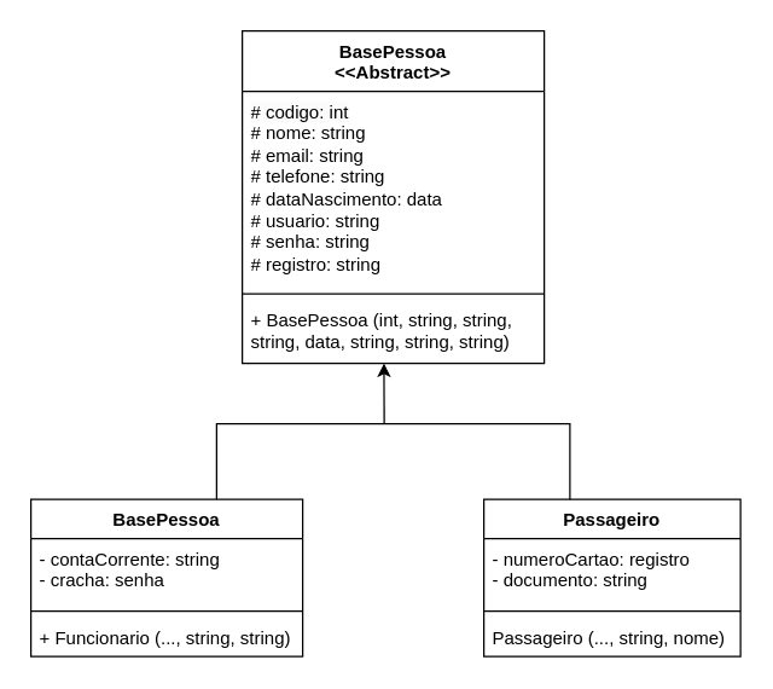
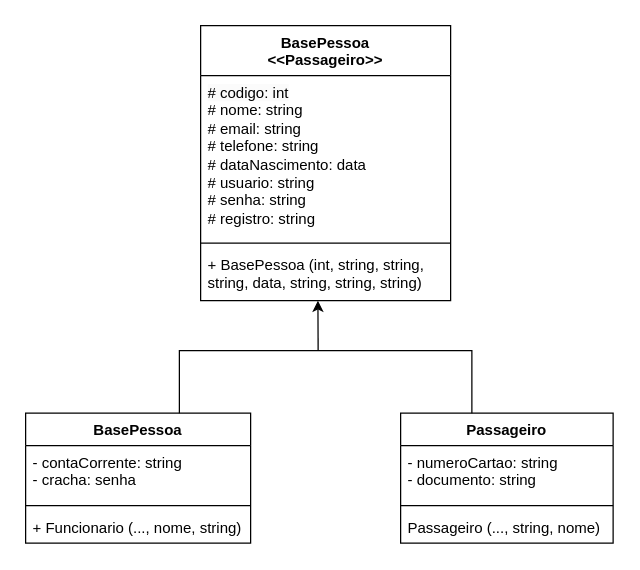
- <mxCell id="2" value="BasePessoa&lt;br&gt;&amp;lt;&amp;lt;Abstract&amp;gt;&amp;gt;" style="swimlane;fontStyle=1;align=center;verticalAlign=top;childLayout=stackLayout;horizontal=1;startSize=40;horizontalStack=0;resizeParent=1;resizeParentMax=0;resizeLast=0;collapsible=1;marginBottom=0;whiteSpace=wrap;html=1;" vertex="1" parent="1"><mxGeometry x="160" y="20" width="200" height="220" as="geometry" /></mxCell>
+ <mxCell id="2" value="BasePessoa&lt;br&gt;&amp;lt;&amp;lt;Passageiro&amp;gt;&amp;gt;" style="swimlane;fontStyle=1;align=center;verticalAlign=top;childLayout=stackLayout;horizontal=1;startSize=40;horizontalStack=0;resizeParent=1;resizeParentMax=0;resizeLast=0;collapsible=1;marginBottom=0;whiteSpace=wrap;html=1;" vertex="1" parent="1"><mxGeometry x="160" y="20" width="200" height="220" as="geometry" /></mxCell>
- <mxCell id="11" value="- numeroCartao: registro&lt;br&gt;- documento: string" style="text;strokeColor=none;fillColor=none;align=left;verticalAlign=top;spacingLeft=4;spacingRight=4;overflow=hidden;rotatable=0;points=[[0,0.5],[1,0.5]];portConstraint=eastwest;whiteSpace=wrap;html=1;" vertex="1" parent="10"><mxGeometry y="26" width="170" height="44" as="geometry" /></mxCell>
+ <mxCell id="11" value="- numeroCartao: string&lt;br&gt;- documento: string" style="text;strokeColor=none;fillColor=none;align=left;verticalAlign=top;spacingLeft=4;spacingRight=4;overflow=hidden;rotatable=0;points=[[0,0.5],[1,0.5]];portConstraint=eastwest;whiteSpace=wrap;html=1;" vertex="1" parent="10"><mxGeometry y="26" width="170" height="44" as="geometry" /></mxCell>
- <mxCell id="9" value="+ Funcionario (..., string, string)" style="text;strokeColor=none;fillColor=none;align=left;verticalAlign=top;spacingLeft=4;spacingRight=4;overflow=hidden;rotatable=0;points=[[0,0.5],[1,0.5]];portConstraint=eastwest;whiteSpace=wrap;html=1;" vertex="1" parent="6"><mxGeometry y="78" width="180" height="26" as="geometry" /></mxCell>
+ <mxCell id="9" value="+ Funcionario (..., nome, string)" style="text;strokeColor=none;fillColor=none;align=left;verticalAlign=top;spacingLeft=4;spacingRight=4;overflow=hidden;rotatable=0;points=[[0,0.5],[1,0.5]];portConstraint=eastwest;whiteSpace=wrap;html=1;" vertex="1" parent="6"><mxGeometry y="78" width="180" height="26" as="geometry" /></mxCell>
